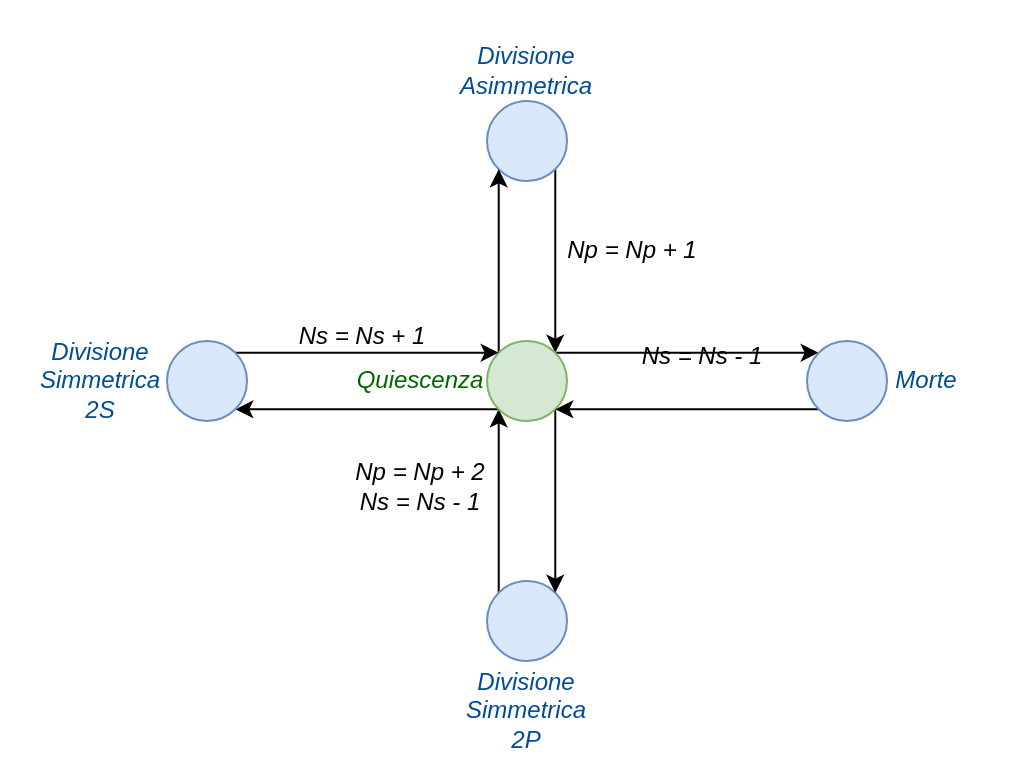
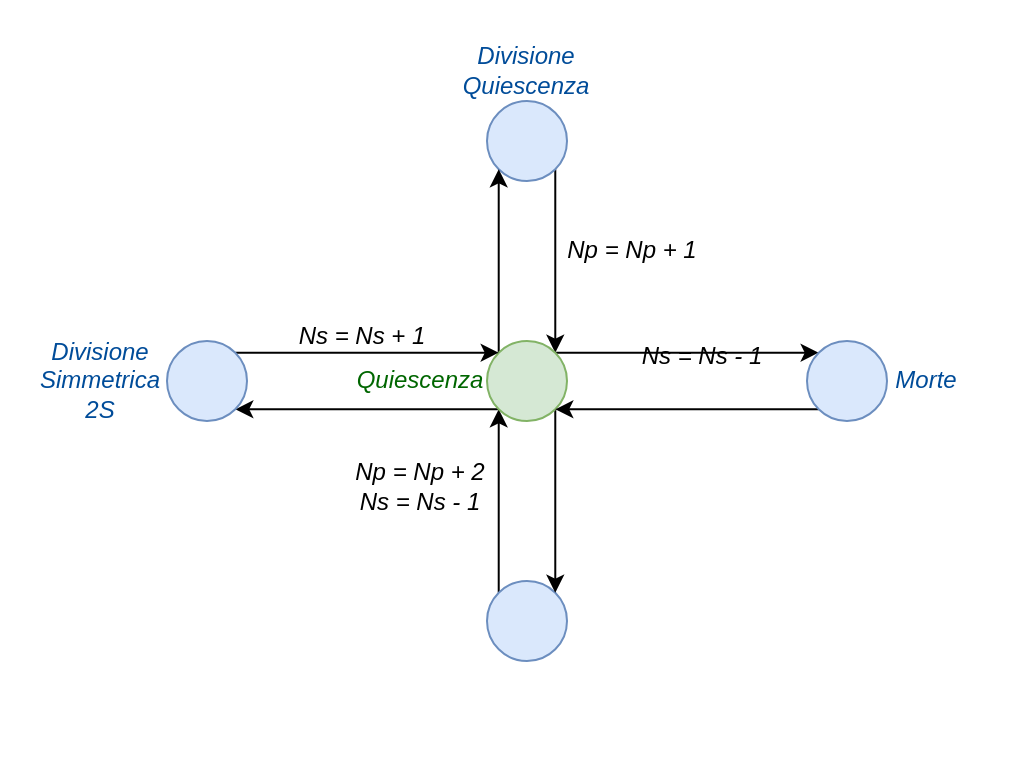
- <mxCell id="15" value="&lt;i&gt;&lt;font color=&quot;#004c99&quot;&gt;Divisione&lt;br&gt;Asimmetrica&lt;/font&gt;&lt;/i&gt;" style="text;html=1;strokeColor=none;fillColor=none;align=center;verticalAlign=middle;whiteSpace=wrap;rounded=0;" vertex="1" parent="1"><mxGeometry x="233" y="20" width="60" height="30" as="geometry" /></mxCell>
+ <mxCell id="15" value="&lt;i&gt;&lt;font color=&quot;#004c99&quot;&gt;Divisione&lt;br&gt;Quiescenza&lt;/font&gt;&lt;/i&gt;" style="text;html=1;strokeColor=none;fillColor=none;align=center;verticalAlign=middle;whiteSpace=wrap;rounded=0;" vertex="1" parent="1"><mxGeometry x="233" y="20" width="60" height="30" as="geometry" /></mxCell>
- <mxCell id="16" value="&lt;i&gt;&lt;font color=&quot;#004c99&quot;&gt;Divisione&lt;br&gt;Simmetrica 2P&lt;/font&gt;&lt;/i&gt;" style="text;html=1;strokeColor=none;fillColor=none;align=center;verticalAlign=middle;whiteSpace=wrap;rounded=0;" vertex="1" parent="1"><mxGeometry x="233" y="340" width="60" height="30" as="geometry" /></mxCell>
